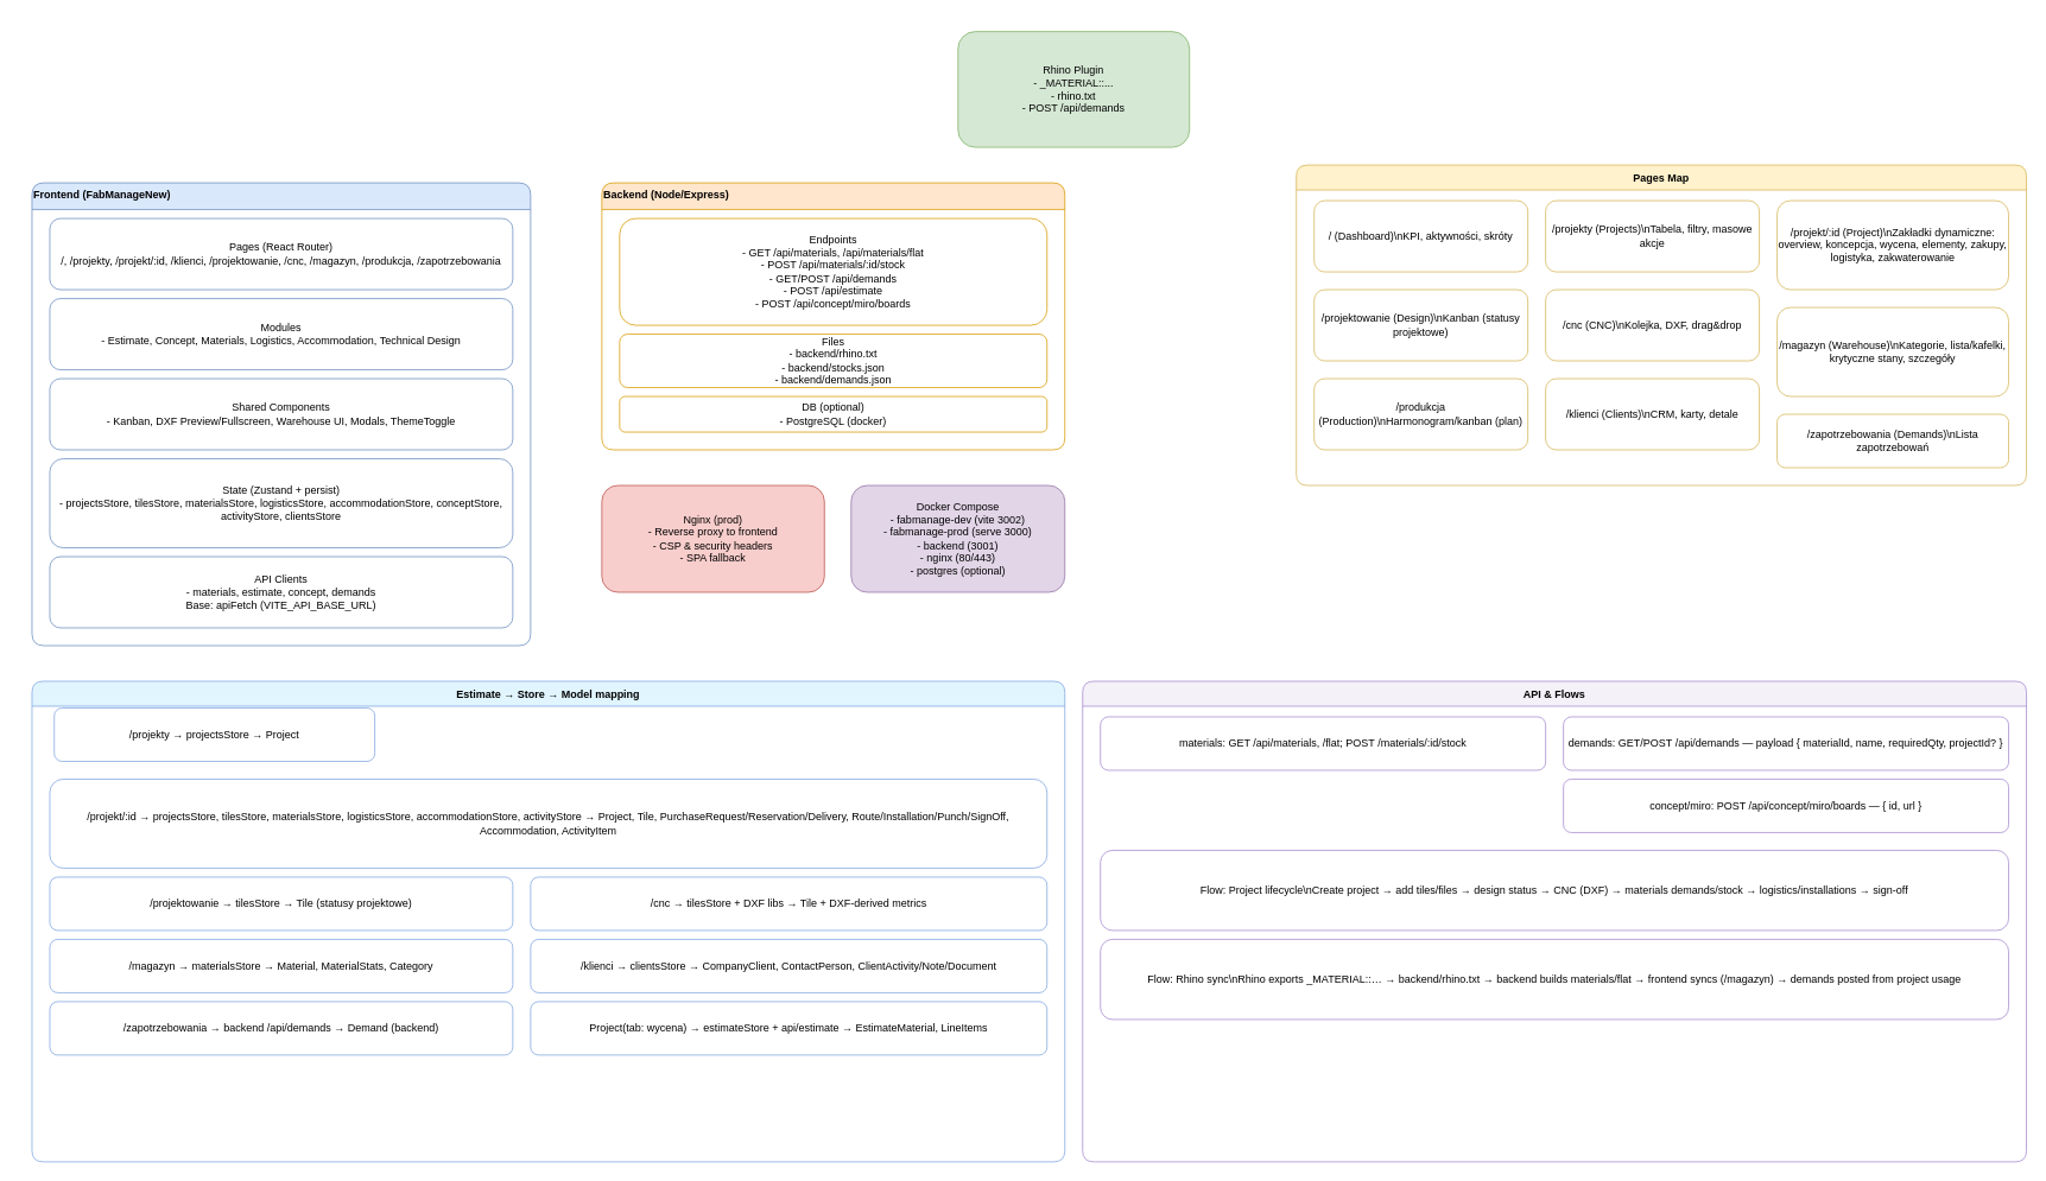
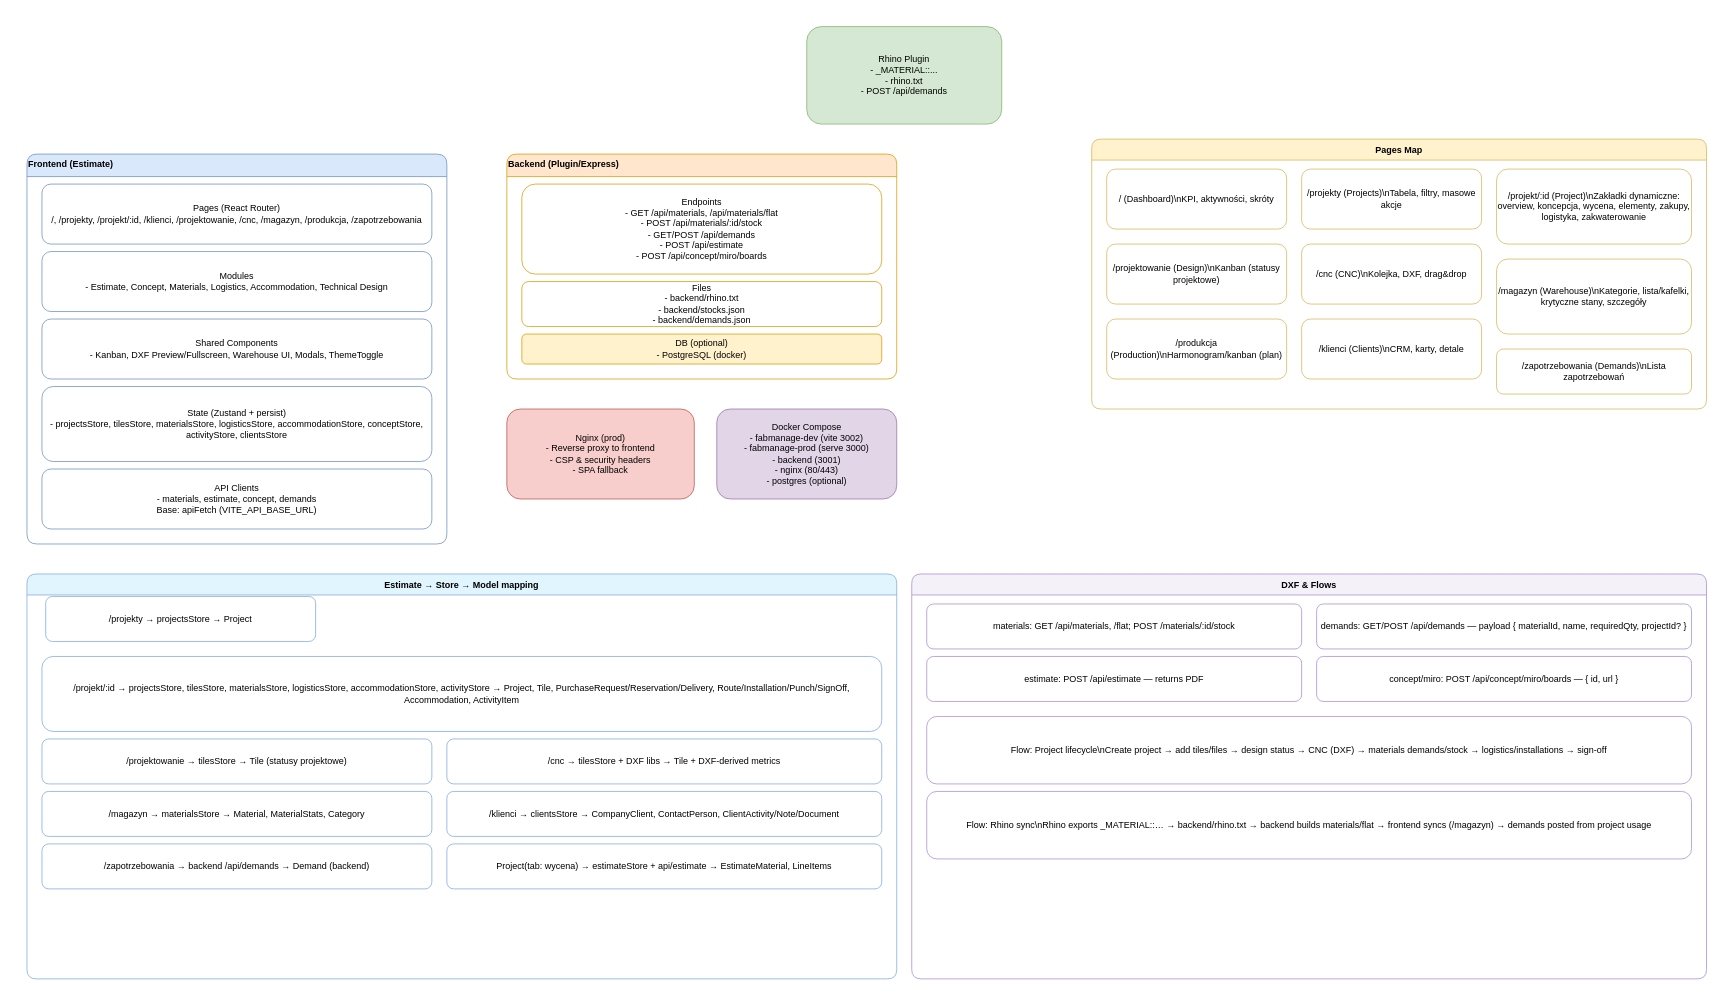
- <mxCell id="2" value="Frontend (FabManageNew)" style="swimlane;fontStyle=1;childLayout=stackLayout;horizontal=1;startSize=30;align=left;verticalAlign=top;fillColor=#dae8fc;strokeColor=#6c8ebf;rounded=1;" parent="1" vertex="1"><mxGeometry x="20" y="190" width="560" height="520" as="geometry" /></mxCell>
+ <mxCell id="2" value="Frontend (Estimate)" style="swimlane;fontStyle=1;childLayout=stackLayout;horizontal=1;startSize=30;align=left;verticalAlign=top;fillColor=#dae8fc;strokeColor=#6c8ebf;rounded=1;" parent="1" vertex="1"><mxGeometry x="20" y="190" width="560" height="520" as="geometry" /></mxCell>
- <mxCell id="8" value="Backend (Node/Express)" style="swimlane;fontStyle=1;childLayout=stackLayout;horizontal=1;startSize=30;align=left;verticalAlign=top;fillColor=#ffe6cc;strokeColor=#d79b00;rounded=1;" parent="1" vertex="1"><mxGeometry x="660" y="190" width="520" height="300" as="geometry" /></mxCell>
+ <mxCell id="8" value="Backend (Plugin/Express)" style="swimlane;fontStyle=1;childLayout=stackLayout;horizontal=1;startSize=30;align=left;verticalAlign=top;fillColor=#ffe6cc;strokeColor=#d79b00;rounded=1;" parent="1" vertex="1"><mxGeometry x="660" y="190" width="520" height="300" as="geometry" /></mxCell>
- <mxCell id="11" value="DB (optional)&#10;- PostgreSQL (docker)" style="rounded=1;whiteSpace=wrap;html=1;fillColor=#ffffff;strokeColor=#d79b00;" parent="8" vertex="1"><mxGeometry x="20" y="240" width="480" height="40" as="geometry" /></mxCell>
+ <mxCell id="11" value="DB (optional)&#10;- PostgreSQL (docker)" style="rounded=1;whiteSpace=wrap;html=1;fillColor=#fff2cc;strokeColor=#d79b00;" parent="8" vertex="1"><mxGeometry x="20" y="240" width="480" height="40" as="geometry" /></mxCell>
- <mxCell id="34" value="API &amp; Flows" style="swimlane;fontStyle=1;startSize=28;fillColor=#f4f1f8;strokeColor=#a58bcf;rounded=1;" parent="1" vertex="1"><mxGeometry x="1200" y="750" width="1060" height="540" as="geometry" /></mxCell>
+ <mxCell id="34" value="DXF &amp; Flows" style="swimlane;fontStyle=1;startSize=28;fillColor=#f4f1f8;strokeColor=#a58bcf;rounded=1;" parent="1" vertex="1"><mxGeometry x="1200" y="750" width="1060" height="540" as="geometry" /></mxCell>
+ <mxCell id="37" value="estimate: POST /api/estimate — returns PDF" style="rounded=1;whiteSpace=wrap;fillColor=#ffffff;strokeColor=#a58bcf;" parent="34" vertex="1"><mxGeometry x="20" y="110" width="500" height="60" as="geometry" /></mxCell>
